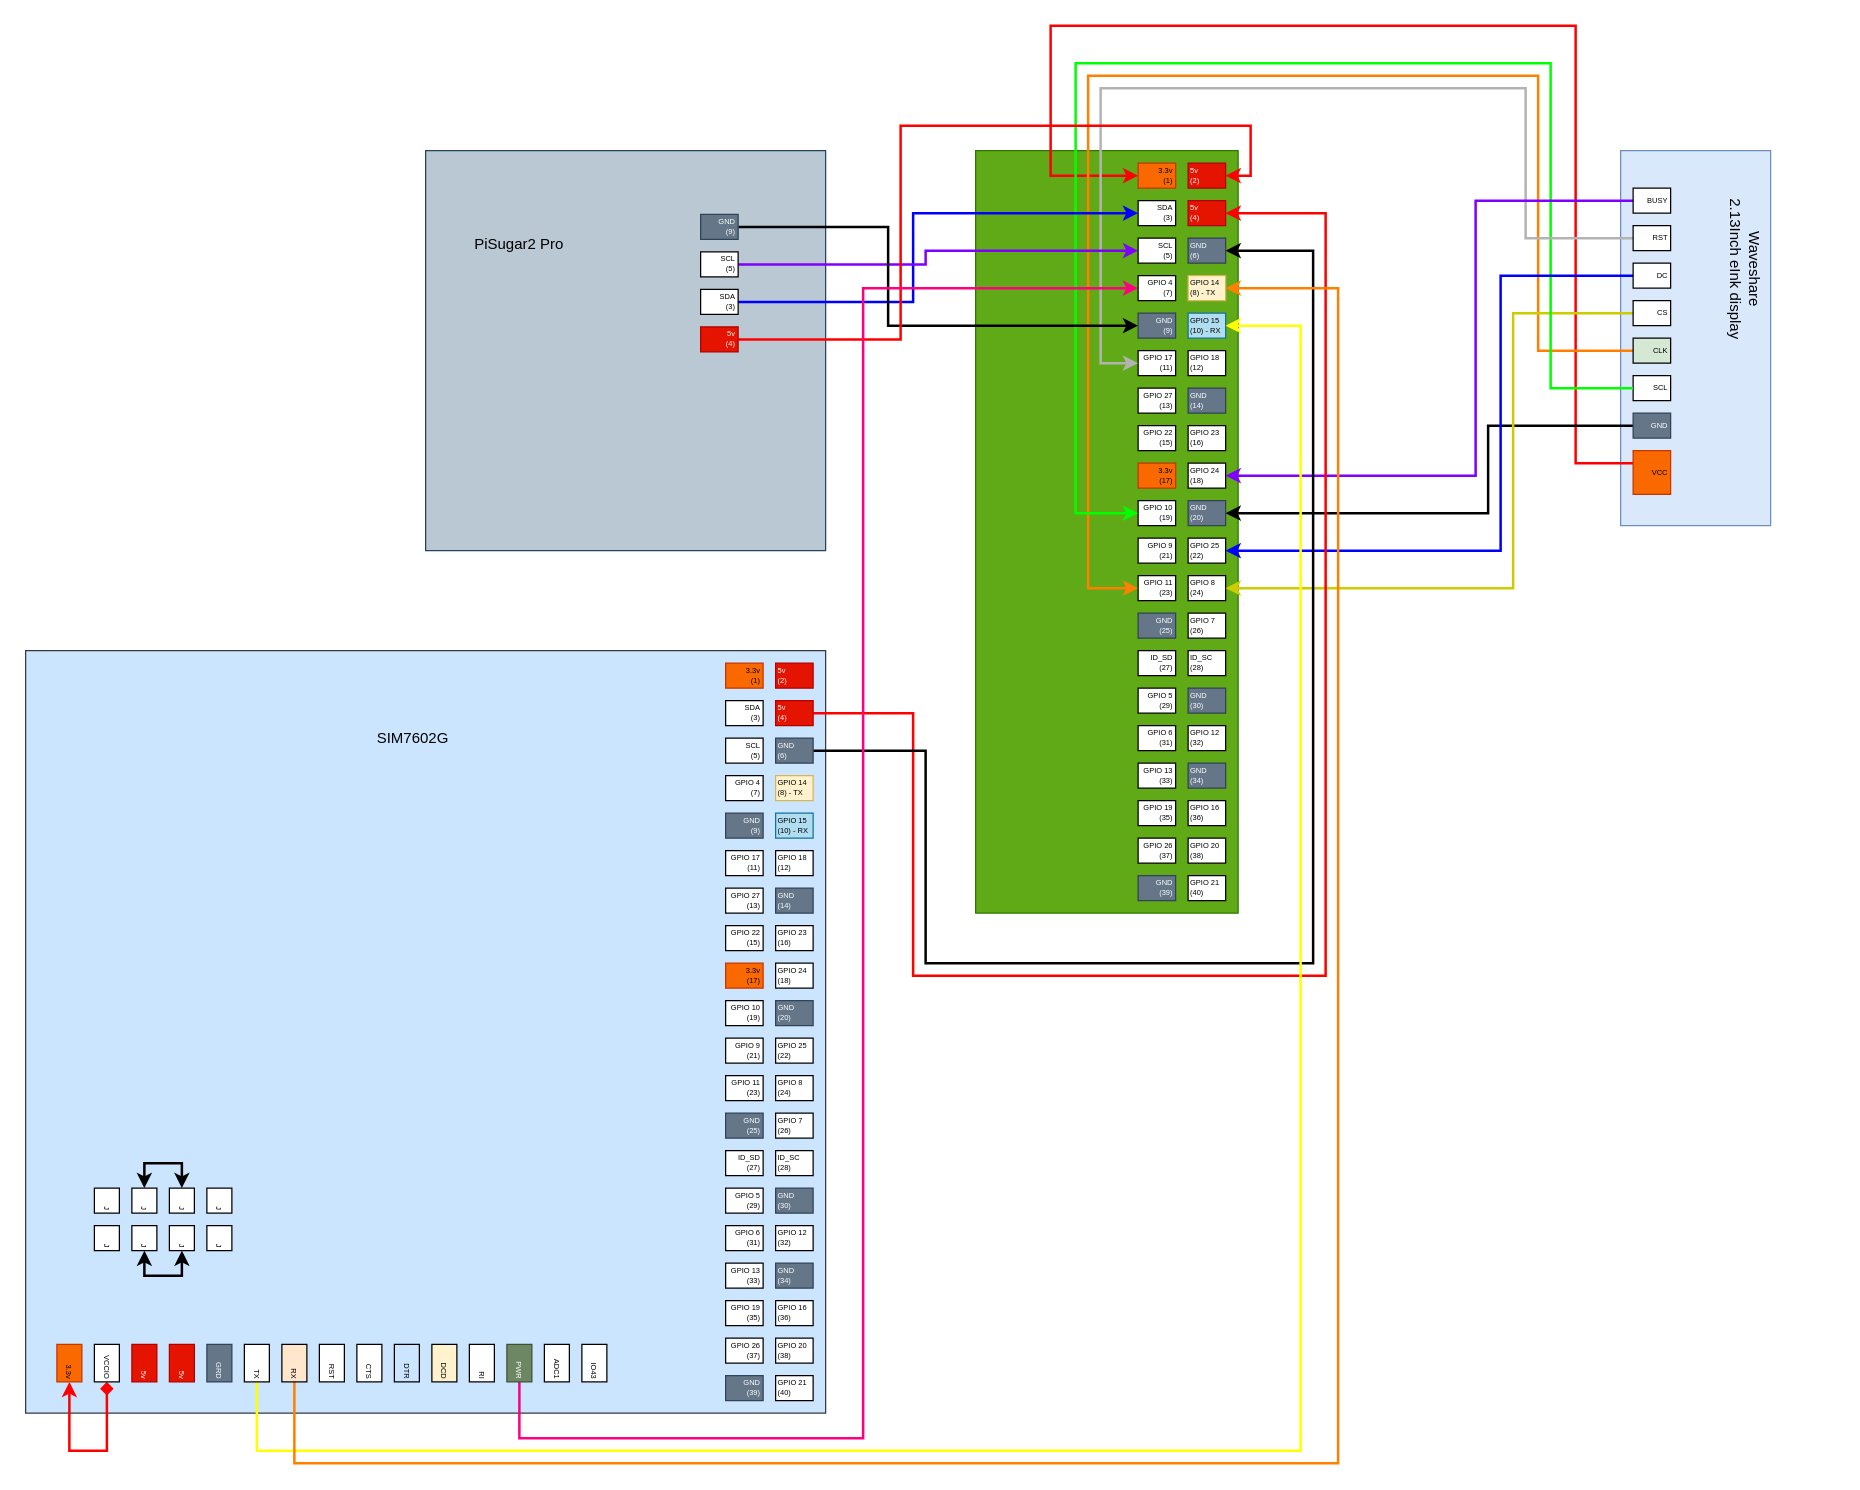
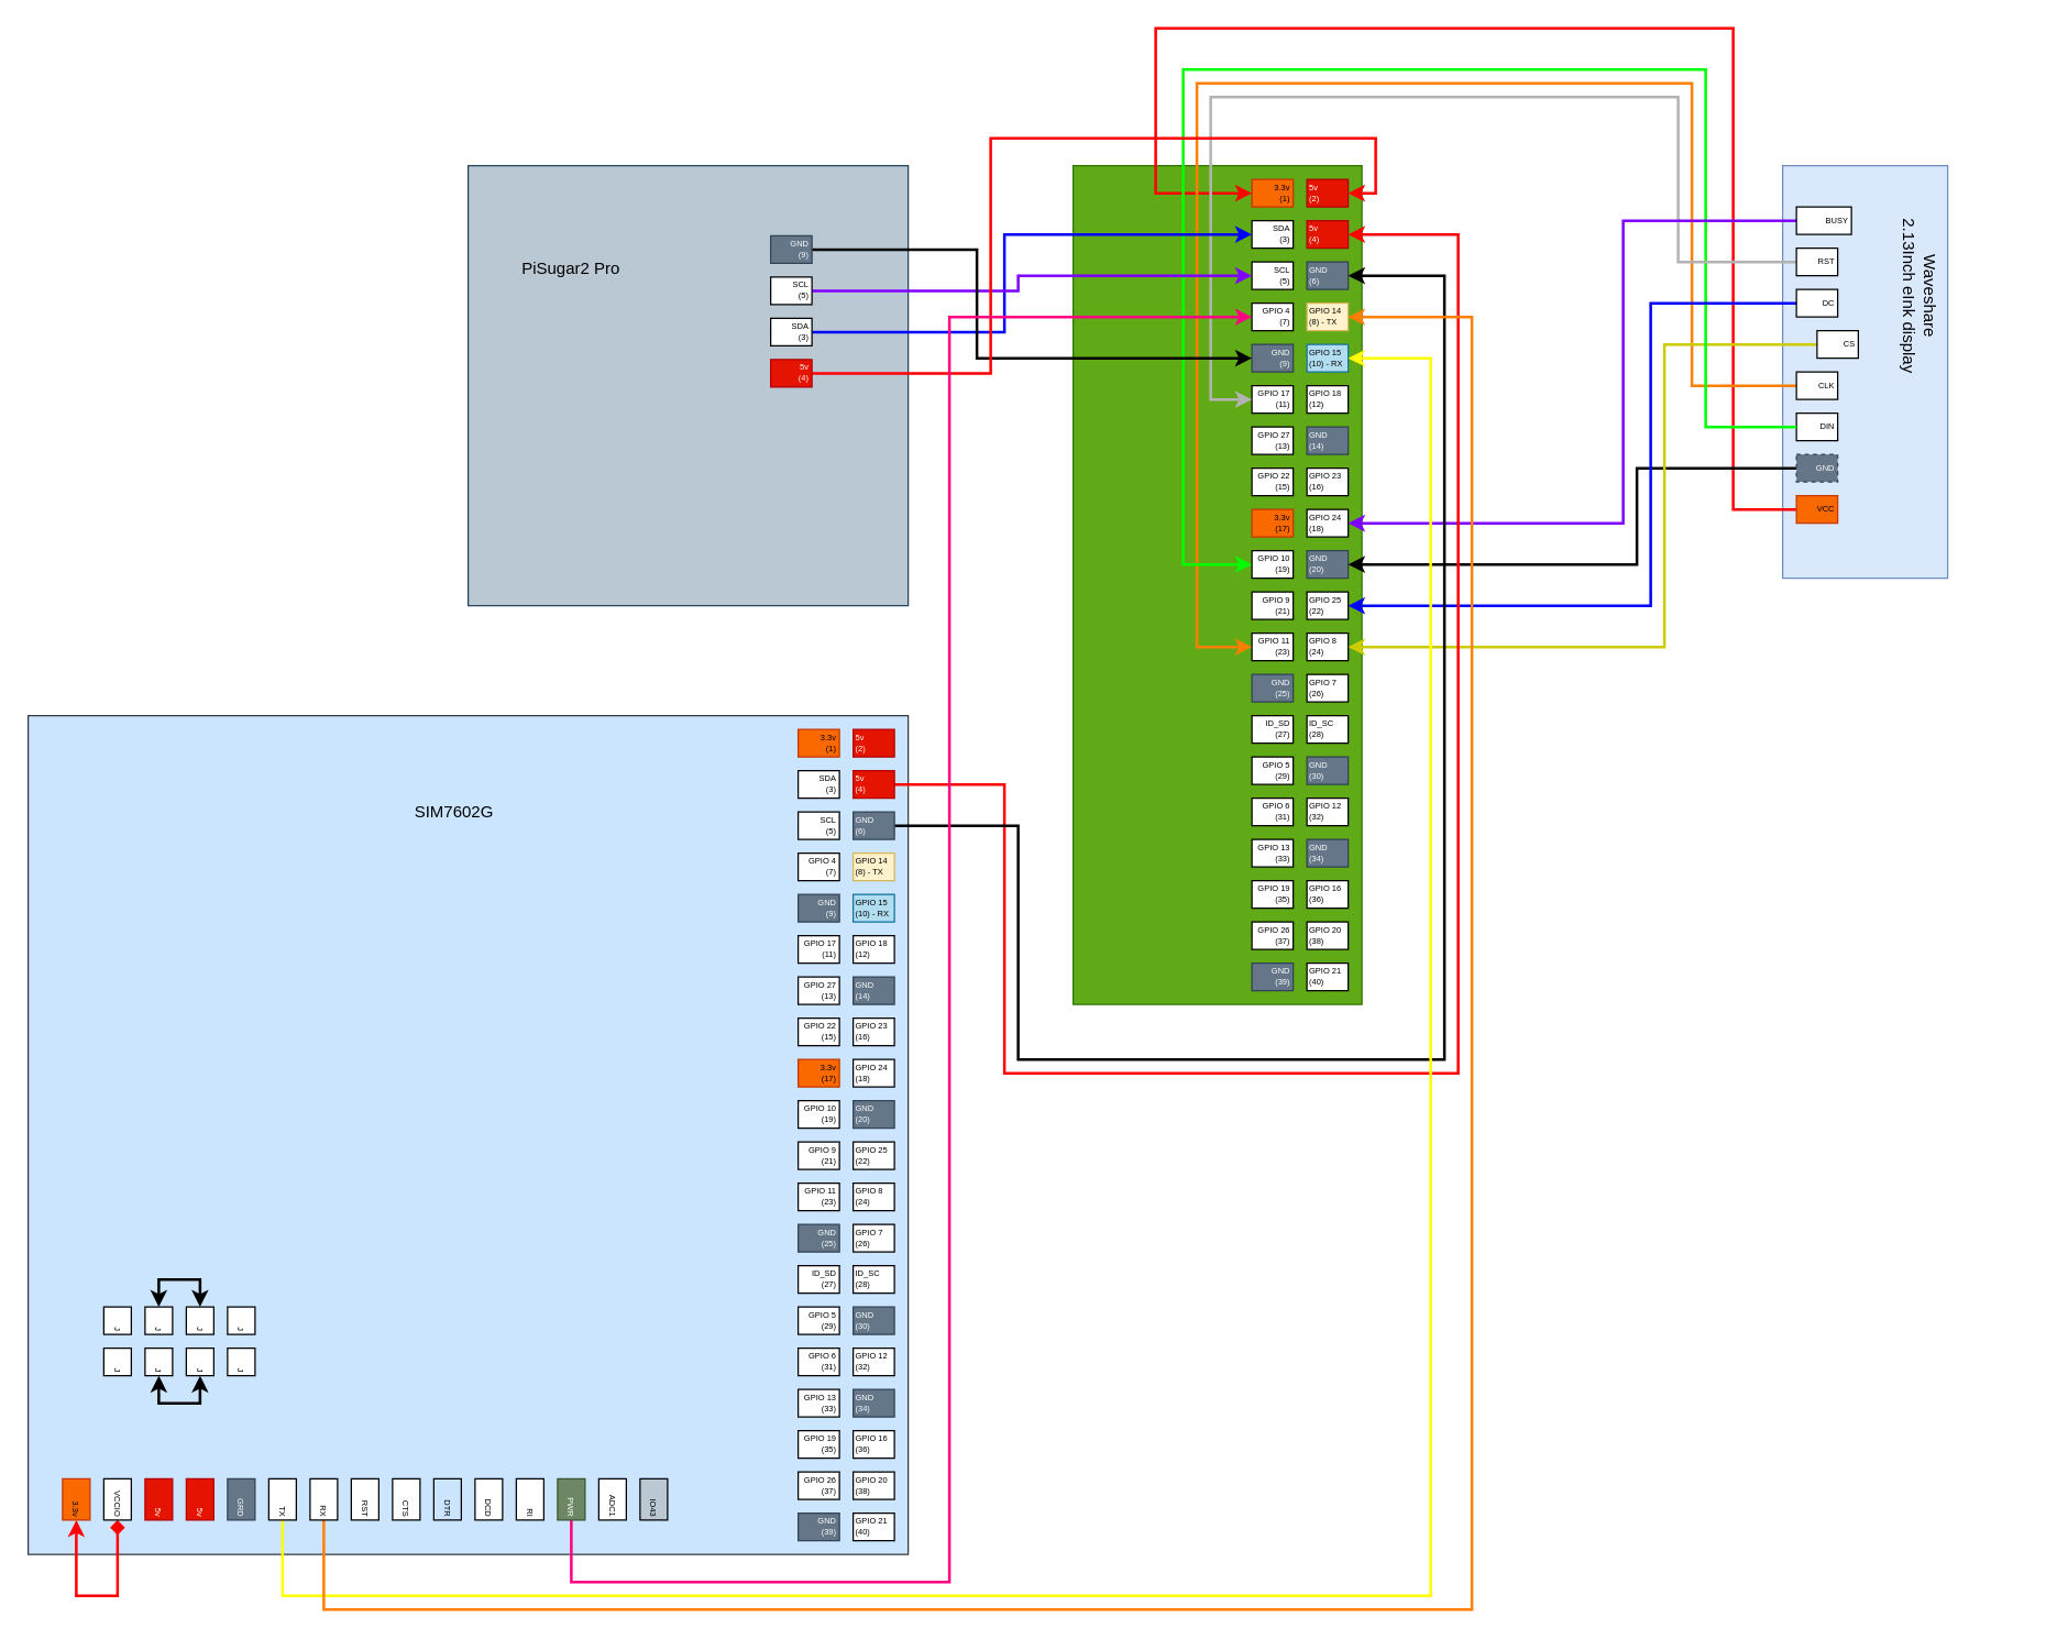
- <mxCell id="59" value="BUSY" style="rounded=0;whiteSpace=wrap;html=1;fontSize=6;align=right;verticalAlign=middle;" vertex="1" parent="1"><mxGeometry x="1306" y="150" width="30" height="20" as="geometry" /></mxCell>
+ <mxCell id="59" value="BUSY" style="rounded=0;whiteSpace=wrap;html=1;fontSize=6;align=right;verticalAlign=middle;" vertex="1" parent="1"><mxGeometry x="1306" y="150" width="40" height="20" as="geometry" /></mxCell>
- <mxCell id="52" value="CS" style="rounded=0;whiteSpace=wrap;html=1;fontSize=6;align=right;verticalAlign=middle;" vertex="1" parent="1"><mxGeometry x="1306" y="240" width="30" height="20" as="geometry" /></mxCell>
+ <mxCell id="52" value="CS" style="rounded=0;whiteSpace=wrap;html=1;fontSize=6;align=right;verticalAlign=middle;" vertex="1" parent="1"><mxGeometry x="1321" y="240" width="30" height="20" as="geometry" /></mxCell>
- <mxCell id="50" value="CLK" style="rounded=0;whiteSpace=wrap;html=1;fontSize=6;align=right;verticalAlign=middle;fillColor=#d5e8d4;" vertex="1" parent="1"><mxGeometry x="1306" y="270" width="30" height="20" as="geometry" /></mxCell>
+ <mxCell id="50" value="CLK" style="rounded=0;whiteSpace=wrap;html=1;fontSize=6;align=right;verticalAlign=middle;" vertex="1" parent="1"><mxGeometry x="1306" y="270" width="30" height="20" as="geometry" /></mxCell>
- <mxCell id="48" value="SCL" style="rounded=0;whiteSpace=wrap;html=1;fontSize=6;align=right;verticalAlign=middle;" vertex="1" parent="1"><mxGeometry x="1306" y="300" width="30" height="20" as="geometry" /></mxCell>
+ <mxCell id="48" value="DIN" style="rounded=0;whiteSpace=wrap;html=1;fontSize=6;align=right;verticalAlign=middle;" vertex="1" parent="1"><mxGeometry x="1306" y="300" width="30" height="20" as="geometry" /></mxCell>
- <mxCell id="47" value="GND" style="rounded=0;whiteSpace=wrap;html=1;fontSize=6;align=right;verticalAlign=middle;fillColor=#647687;fontColor=#ffffff;strokeColor=#314354;" vertex="1" parent="1"><mxGeometry x="1306" y="330" width="30" height="20" as="geometry" /></mxCell>
+ <mxCell id="47" value="GND" style="rounded=0;whiteSpace=wrap;html=1;fontSize=6;align=right;verticalAlign=middle;fillColor=#647687;fontColor=#ffffff;strokeColor=#314354;dashed=1;" vertex="1" parent="1"><mxGeometry x="1306" y="330" width="30" height="20" as="geometry" /></mxCell>
- <mxCell id="45" value="VCC" style="rounded=0;whiteSpace=wrap;html=1;fontSize=6;align=right;verticalAlign=middle;fillColor=#fa6800;fontColor=#000000;strokeColor=#C73500;" vertex="1" parent="1"><mxGeometry x="1306" y="360" width="30" height="35" as="geometry" /></mxCell>
+ <mxCell id="45" value="VCC" style="rounded=0;whiteSpace=wrap;html=1;fontSize=6;align=right;verticalAlign=middle;fillColor=#fa6800;fontColor=#000000;strokeColor=#C73500;" vertex="1" parent="1"><mxGeometry x="1306" y="360" width="30" height="20" as="geometry" /></mxCell>
- <mxCell id="124" value="RX" style="rounded=0;whiteSpace=wrap;html=1;fontSize=6;align=right;verticalAlign=middle;rotation=90;fillColor=#ffe6cc;" vertex="1" parent="1"><mxGeometry x="220" y="1080" width="30" height="20" as="geometry" /></mxCell>
+ <mxCell id="124" value="RX" style="rounded=0;whiteSpace=wrap;html=1;fontSize=6;align=right;verticalAlign=middle;rotation=90;" vertex="1" parent="1"><mxGeometry x="220" y="1080" width="30" height="20" as="geometry" /></mxCell>
- <mxCell id="128" value="DCD" style="rounded=0;whiteSpace=wrap;html=1;fontSize=6;align=right;verticalAlign=middle;rotation=90;fillColor=#fff2cc;" vertex="1" parent="1"><mxGeometry x="340" y="1080" width="30" height="20" as="geometry" /></mxCell>
+ <mxCell id="128" value="DCD" style="rounded=0;whiteSpace=wrap;html=1;fontSize=6;align=right;verticalAlign=middle;rotation=90;" vertex="1" parent="1"><mxGeometry x="340" y="1080" width="30" height="20" as="geometry" /></mxCell>
- <mxCell id="133" value="IO43" style="rounded=0;whiteSpace=wrap;html=1;fontSize=6;align=right;verticalAlign=middle;rotation=90;" vertex="1" parent="1"><mxGeometry x="460" y="1080" width="30" height="20" as="geometry" /></mxCell>
+ <mxCell id="133" value="IO43" style="rounded=0;whiteSpace=wrap;html=1;fontSize=6;align=right;verticalAlign=middle;rotation=90;fillColor=#bac8d3;" vertex="1" parent="1"><mxGeometry x="460" y="1080" width="30" height="20" as="geometry" /></mxCell>
